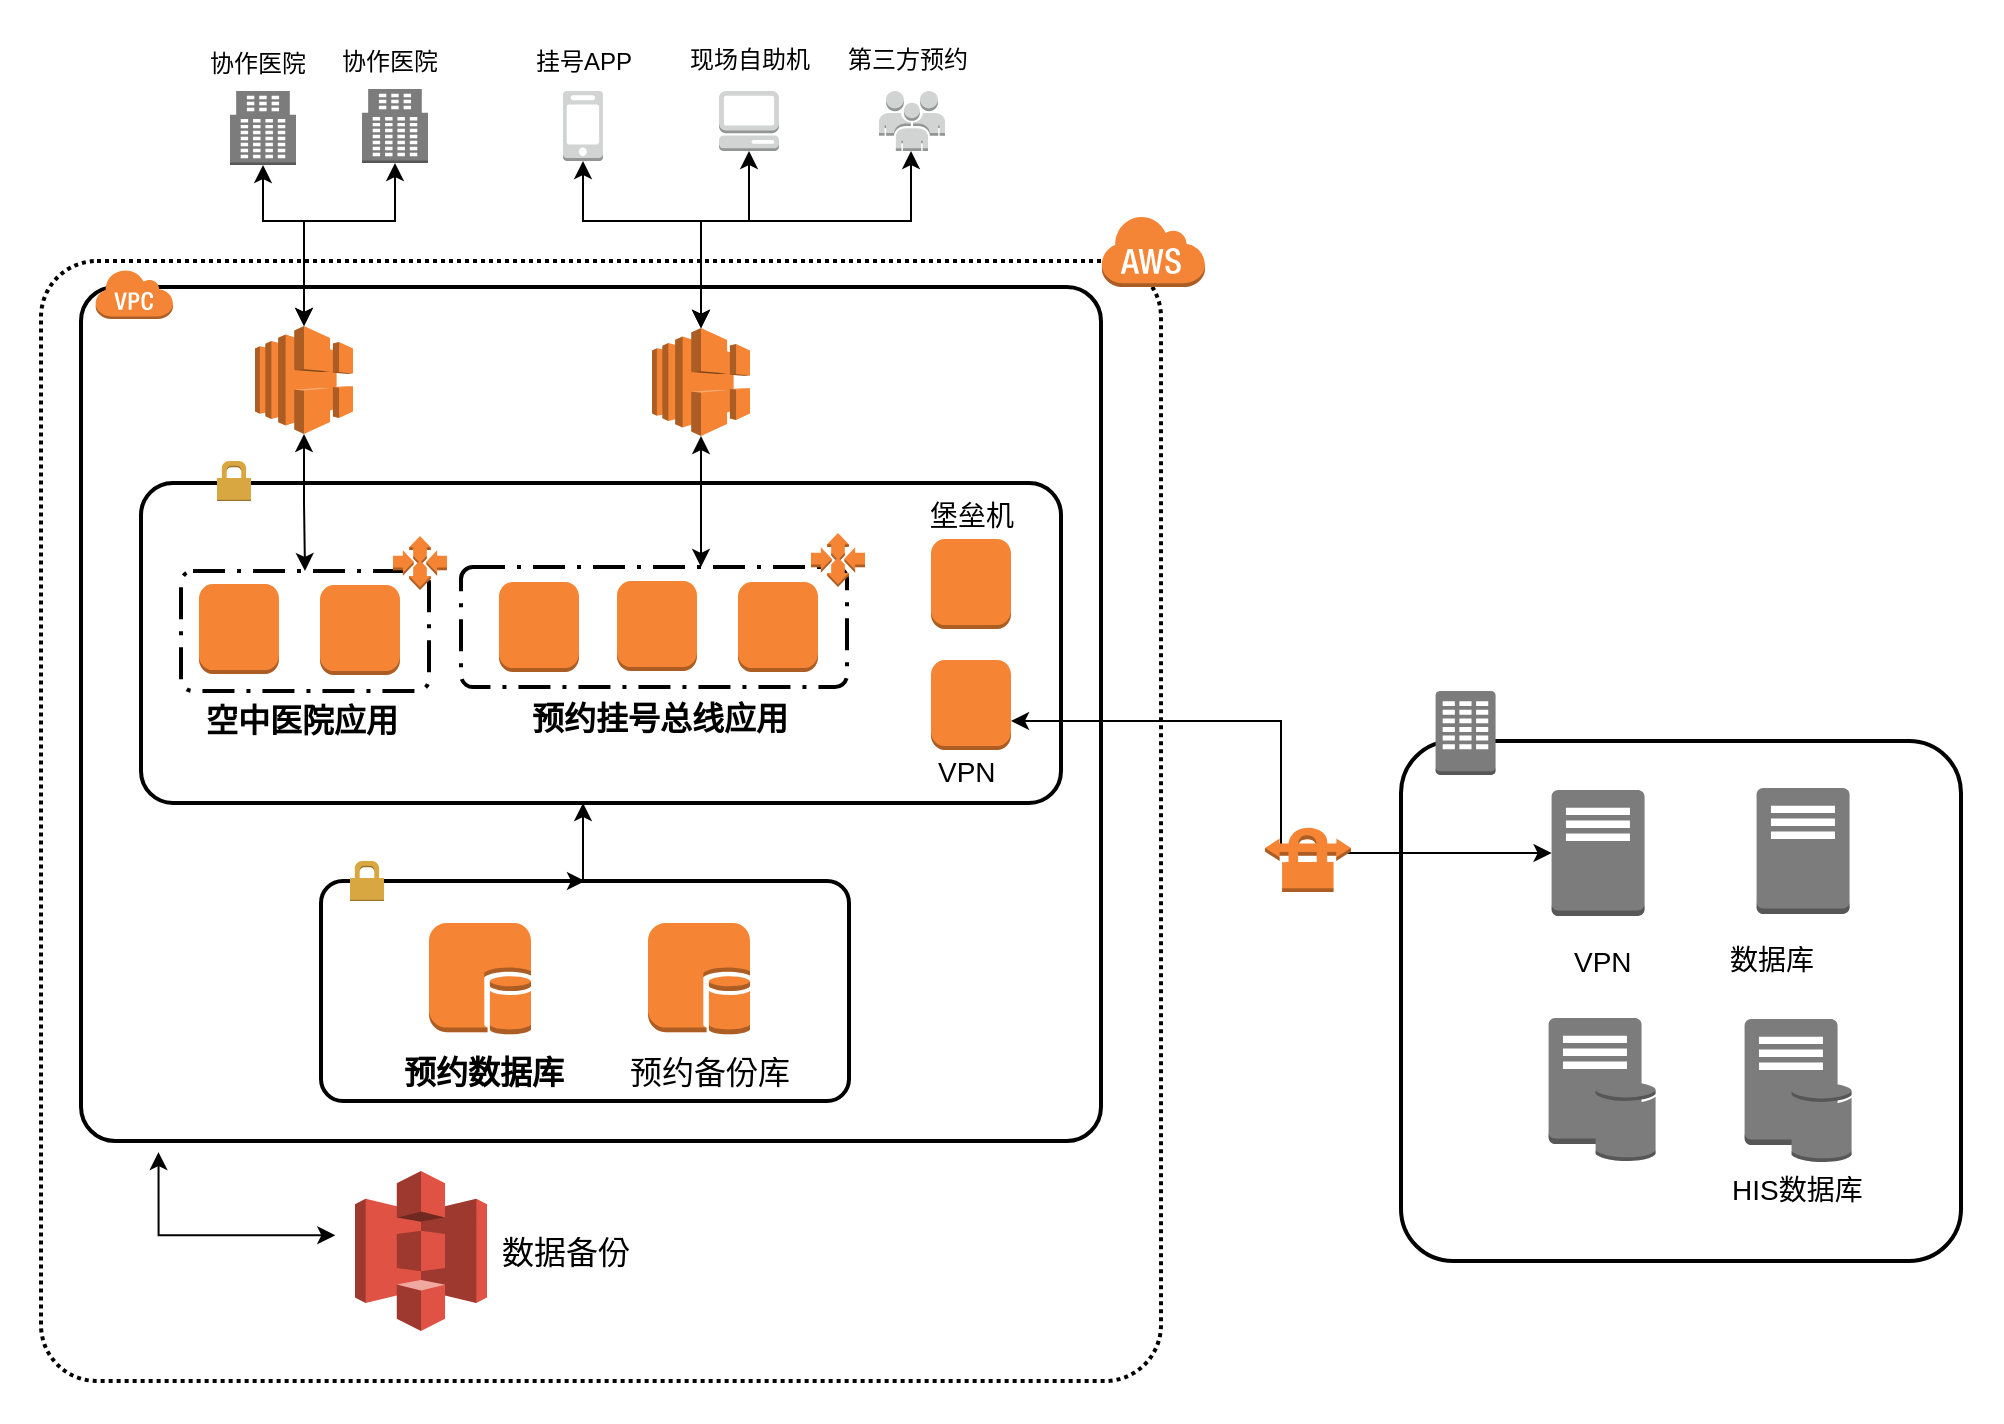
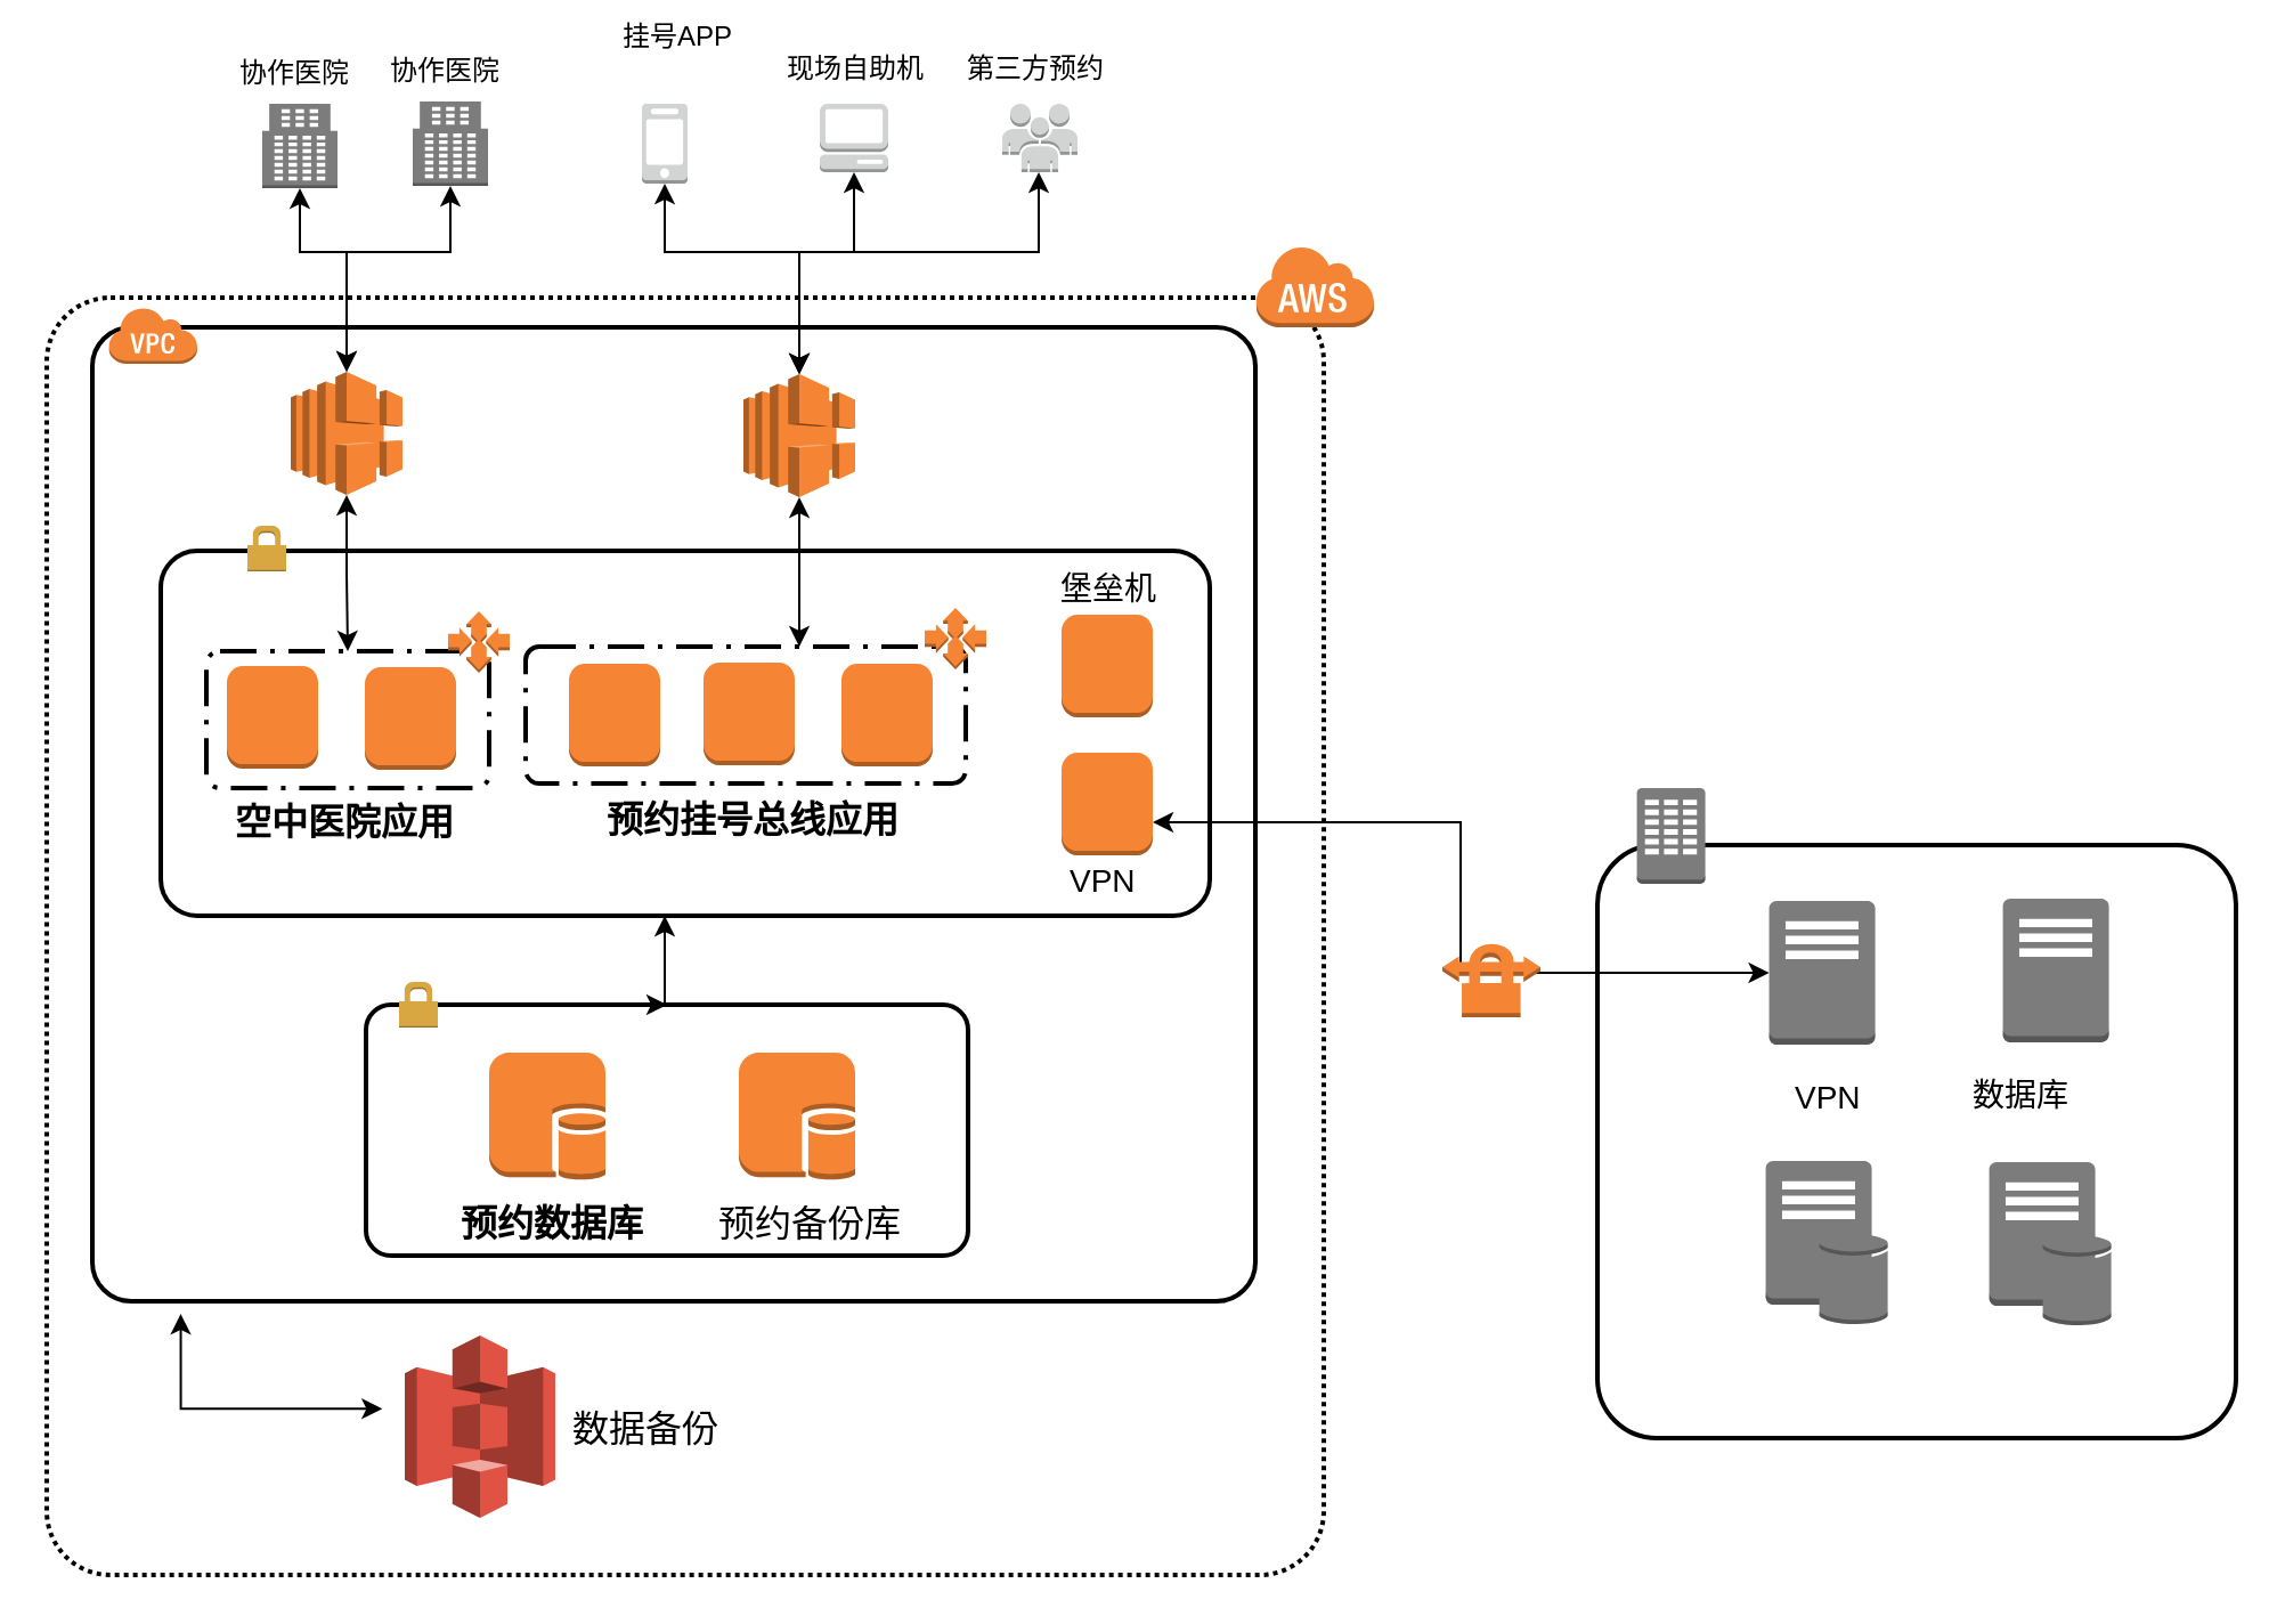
- <mxCell id="16" value="挂号APP" style="text;html=1;resizable=0;points=[];autosize=1;align=left;verticalAlign=top;spacingTop=-4;" vertex="1" parent="1"><mxGeometry x="266" y="21" width="60" height="20" as="geometry" /></mxCell>
+ <mxCell id="16" value="挂号APP" style="text;html=1;resizable=0;points=[];autosize=1;align=left;verticalAlign=top;spacingTop=-4;" vertex="1" parent="1"><mxGeometry x="271" y="6" width="60" height="20" as="geometry" /></mxCell>
- <mxCell id="22" value="HIS数据库" style="text;html=1;resizable=0;points=[];autosize=1;align=left;verticalAlign=top;spacingTop=-4;fontSize=14;" vertex="1" parent="1"><mxGeometry x="863.786" y="584" width="70" height="20" as="geometry" /></mxCell>
